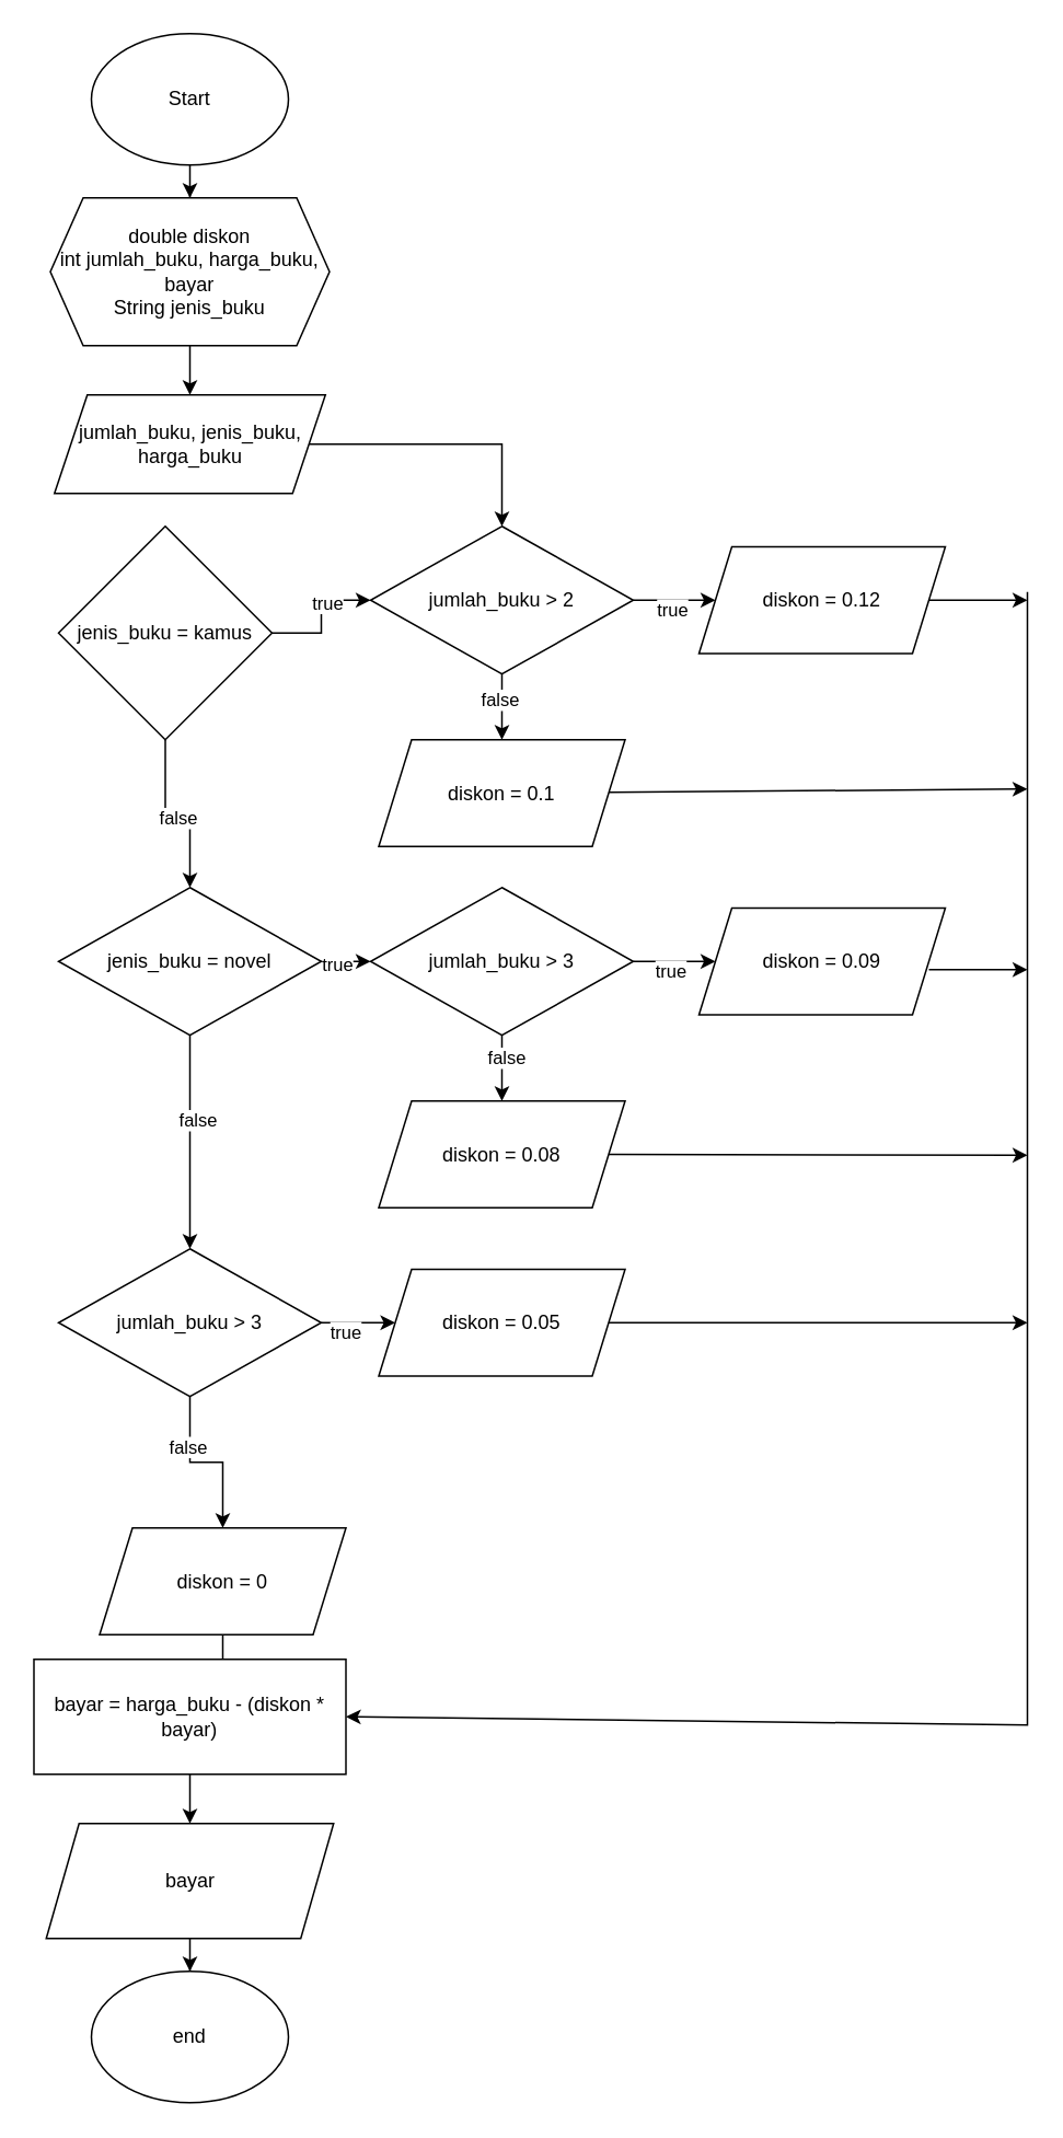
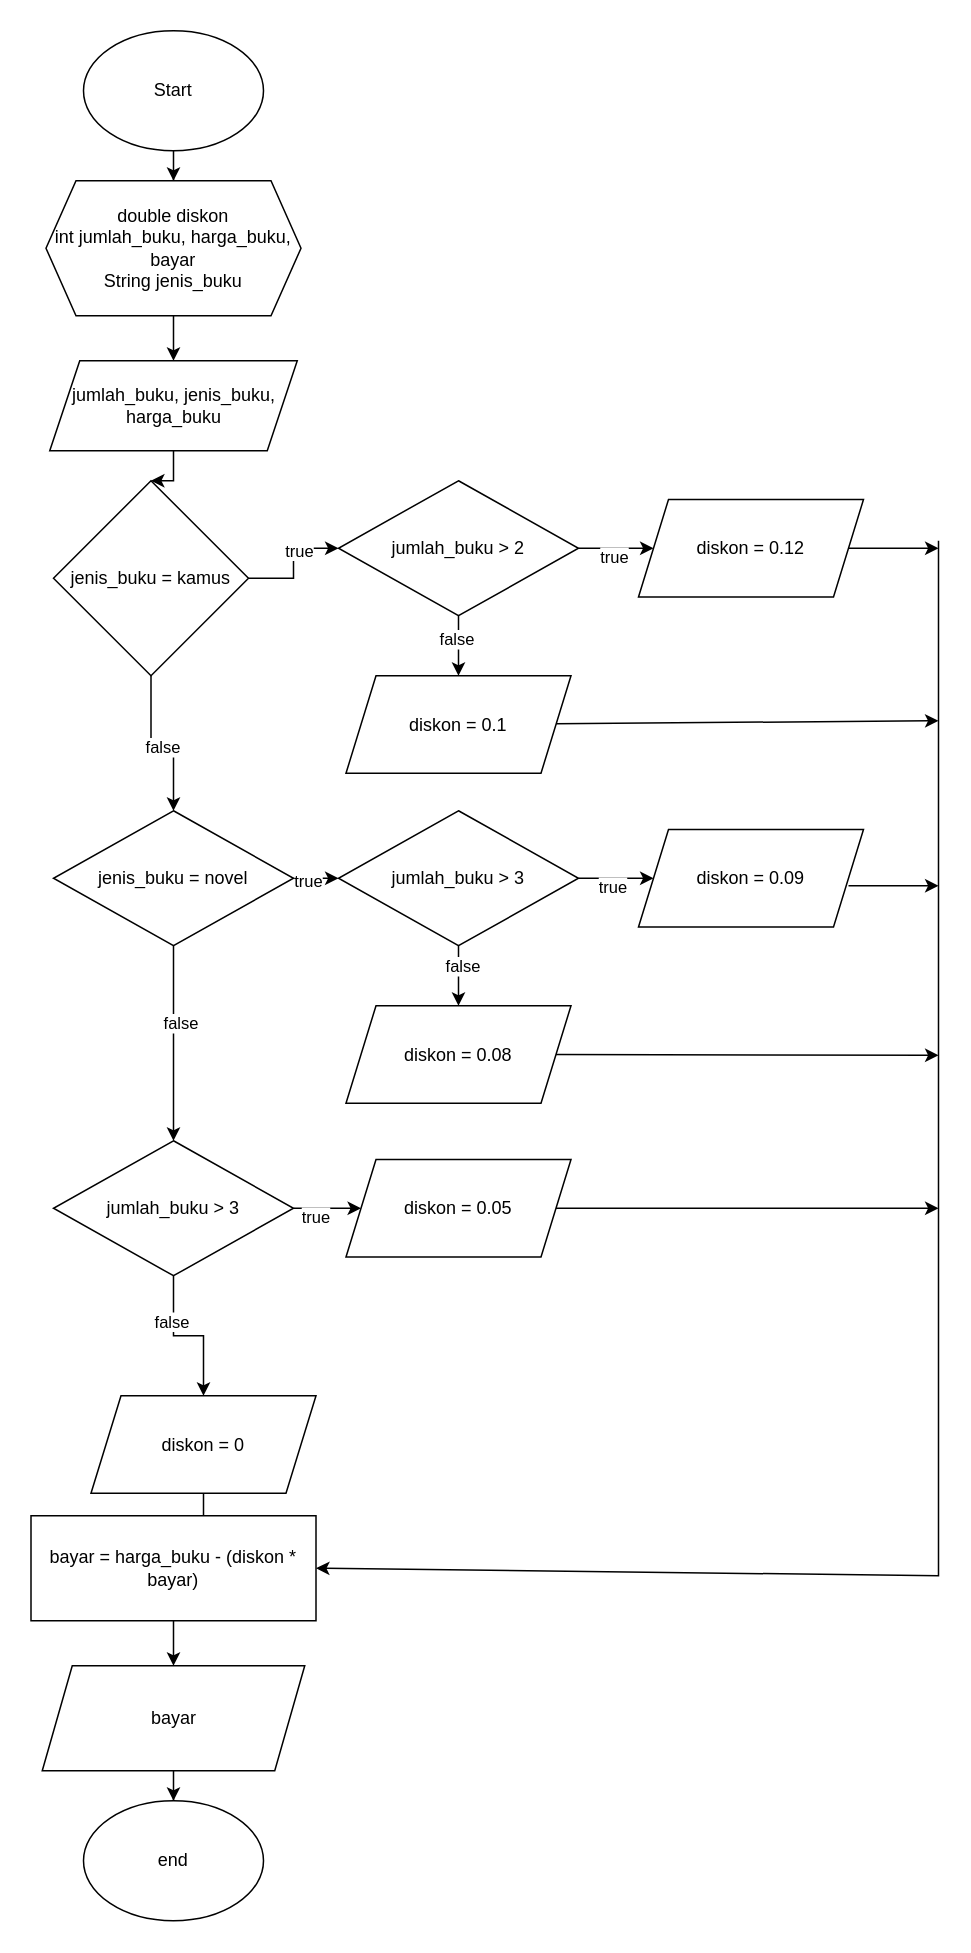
- <mxCell id="6" value="" style="edgeStyle=orthogonalEdgeStyle;rounded=0;orthogonalLoop=1;jettySize=auto;html=1;" edge="1" parent="1" source="7" target="17"><mxGeometry relative="1" as="geometry" /></mxCell>
+ <mxCell id="6" value="" style="edgeStyle=orthogonalEdgeStyle;rounded=0;orthogonalLoop=1;jettySize=auto;html=1;" edge="1" parent="1" source="7" target="12"><mxGeometry relative="1" as="geometry" /></mxCell>
